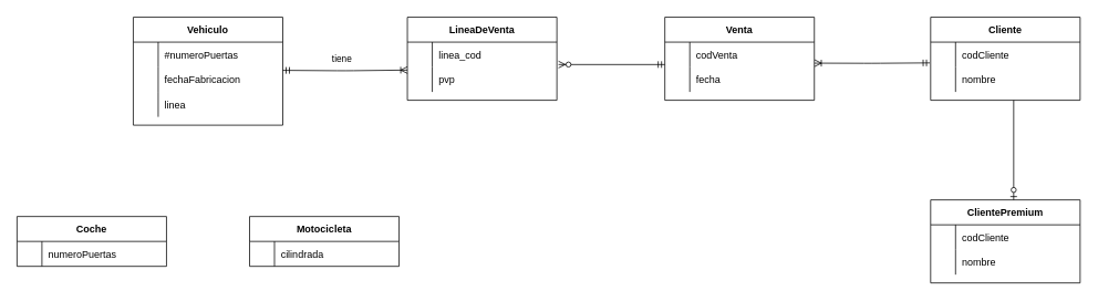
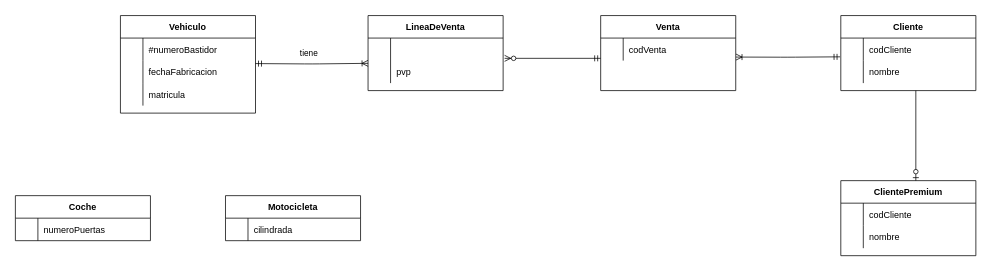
- <mxCell id="9" value="linea_cod" style="shape=partialRectangle;connectable=0;fillColor=none;top=0;left=0;bottom=0;right=0;align=left;spacingLeft=6;overflow=hidden;" vertex="1" parent="7"><mxGeometry x="30" width="150" height="30" as="geometry" /></mxCell>
- <mxCell id="34" value="#numeroPuertas" style="shape=partialRectangle;connectable=0;fillColor=none;top=0;left=0;bottom=0;right=0;align=left;spacingLeft=6;overflow=hidden;" vertex="1" parent="32"><mxGeometry x="30" width="150" height="30" as="geometry" /></mxCell>
+ <mxCell id="34" value="#numeroBastidor" style="shape=partialRectangle;connectable=0;fillColor=none;top=0;left=0;bottom=0;right=0;align=left;spacingLeft=6;overflow=hidden;" vertex="1" parent="32"><mxGeometry x="30" width="150" height="30" as="geometry" /></mxCell>
- <mxCell id="30" value="fecha" style="shape=partialRectangle;connectable=0;fillColor=none;top=0;left=0;bottom=0;right=0;align=left;spacingLeft=6;overflow=hidden;" vertex="1" parent="28"><mxGeometry x="30" width="150" height="30" as="geometry" /></mxCell>
- <mxCell id="40" value="linea" style="shape=partialRectangle;connectable=0;fillColor=none;top=0;left=0;bottom=0;right=0;align=left;spacingLeft=6;overflow=hidden;" vertex="1" parent="38"><mxGeometry x="30" width="150" height="30" as="geometry" /></mxCell>
+ <mxCell id="40" value="matricula" style="shape=partialRectangle;connectable=0;fillColor=none;top=0;left=0;bottom=0;right=0;align=left;spacingLeft=6;overflow=hidden;" vertex="1" parent="38"><mxGeometry x="30" width="150" height="30" as="geometry" /></mxCell>
